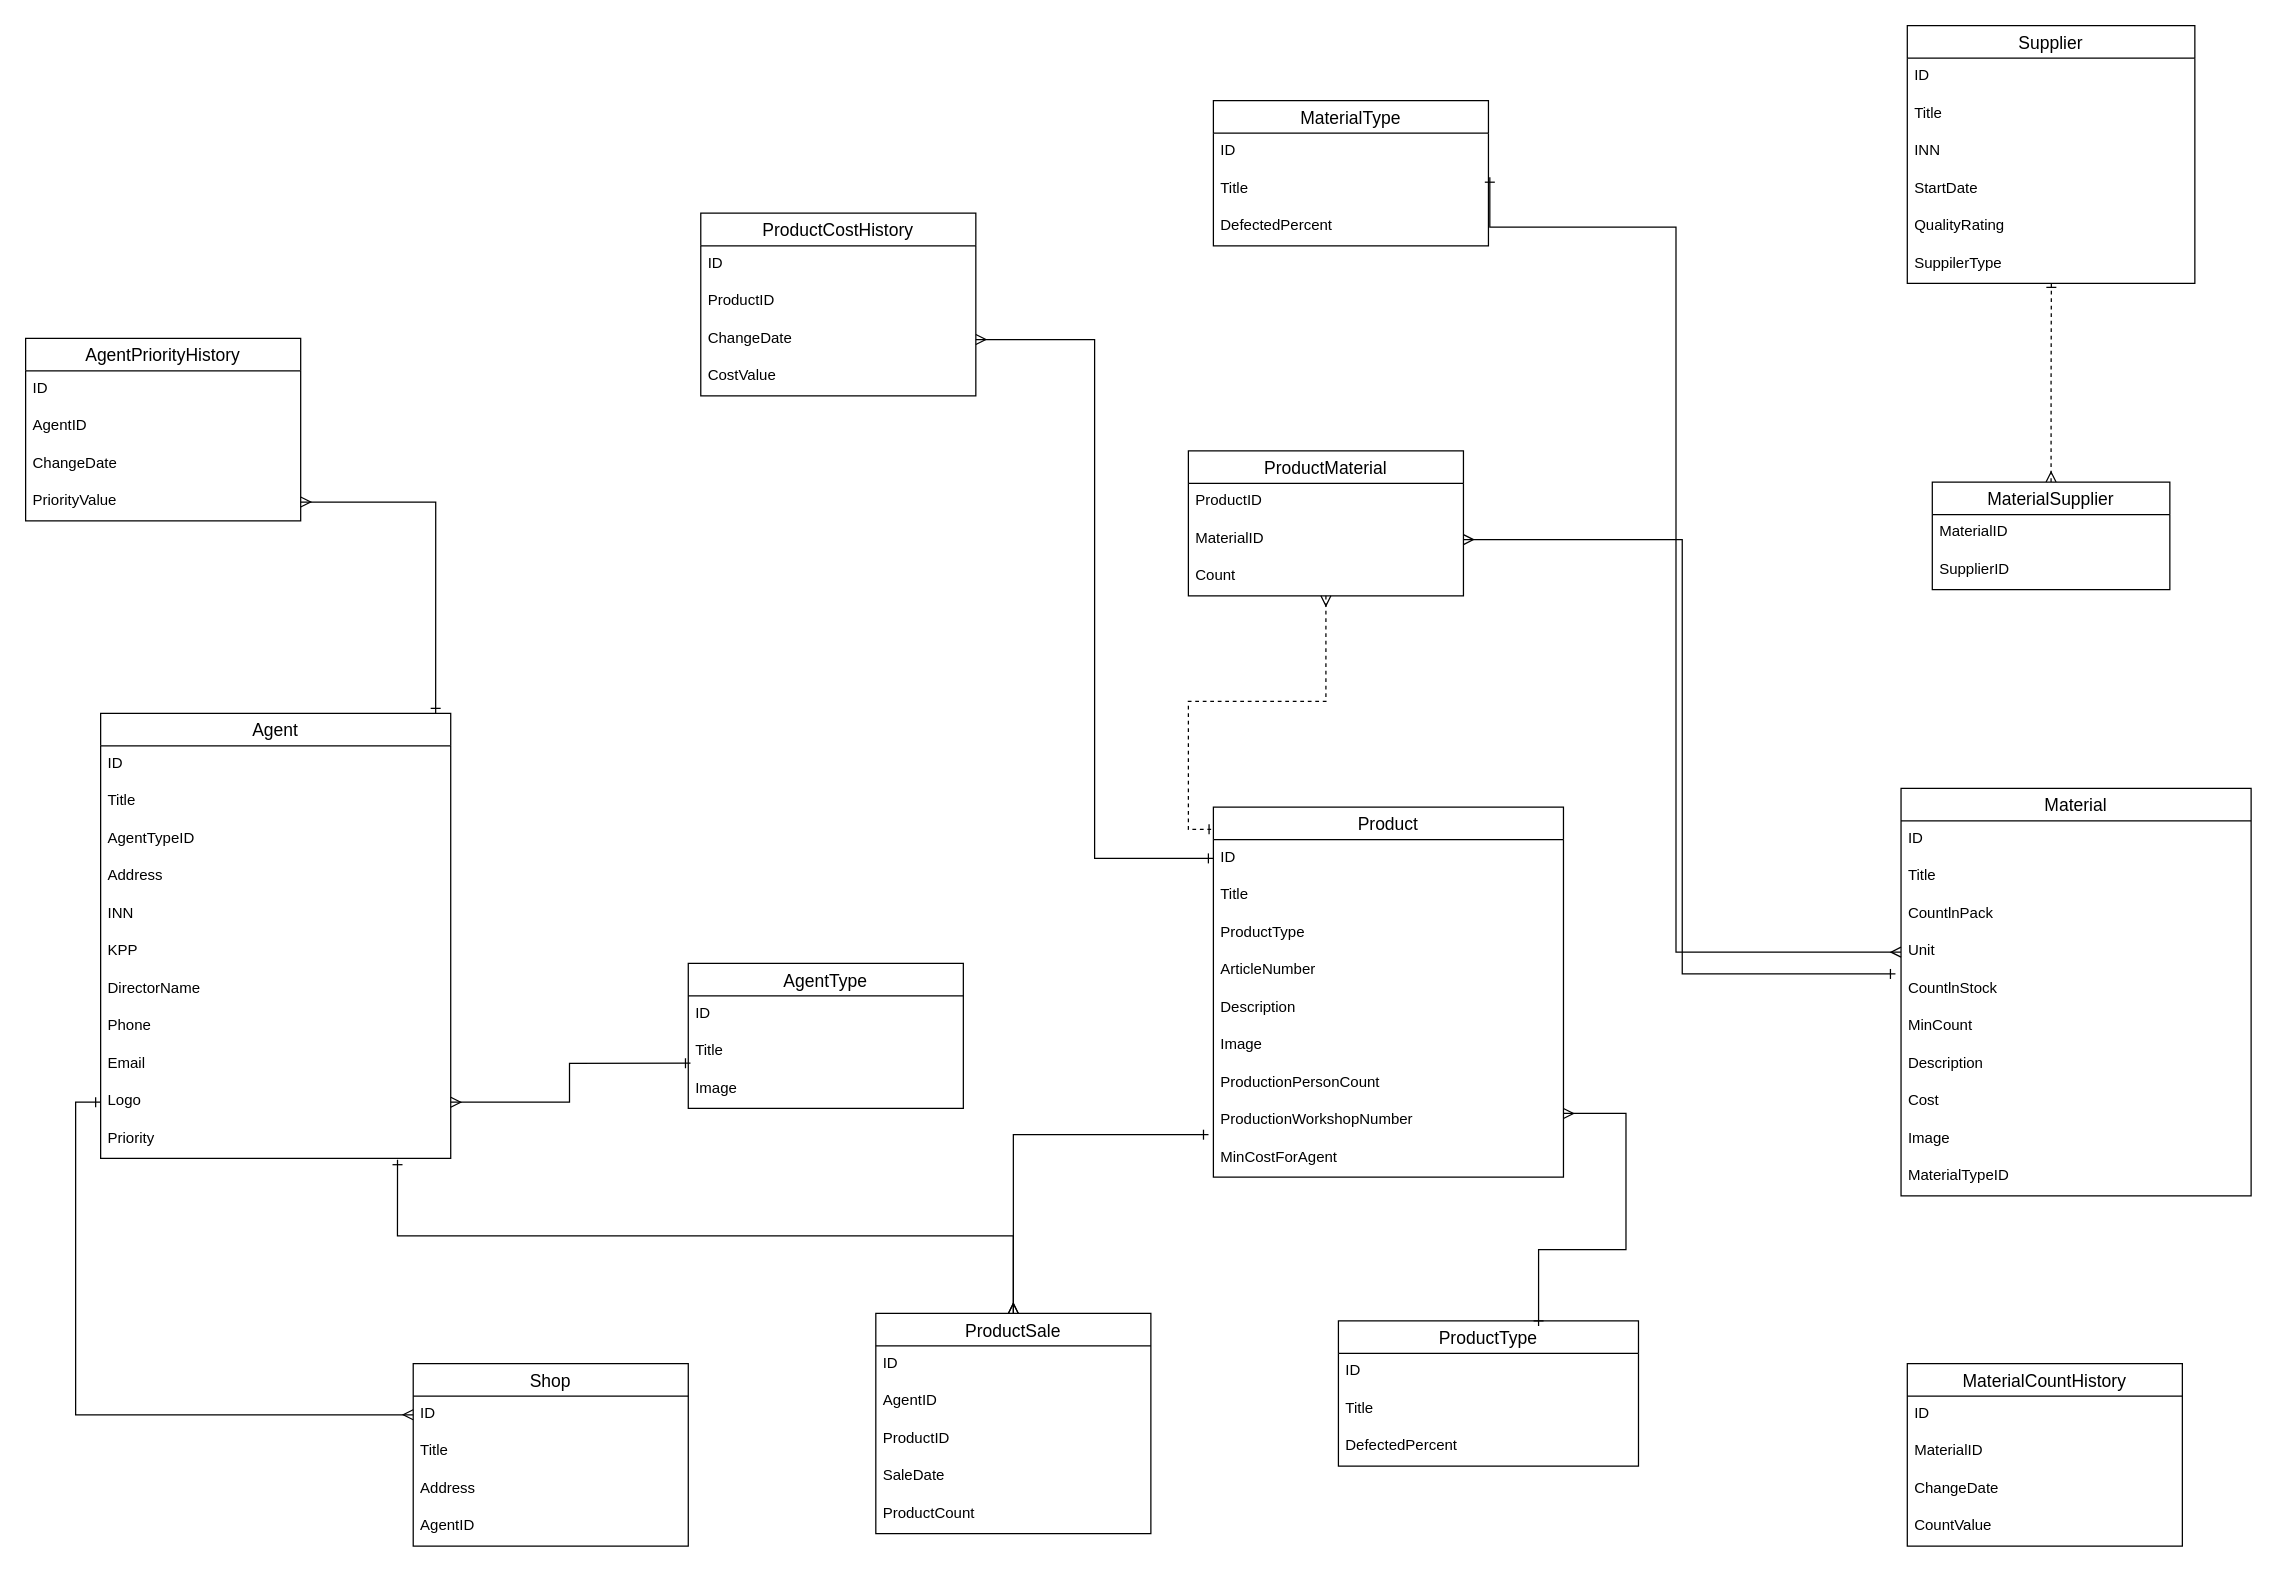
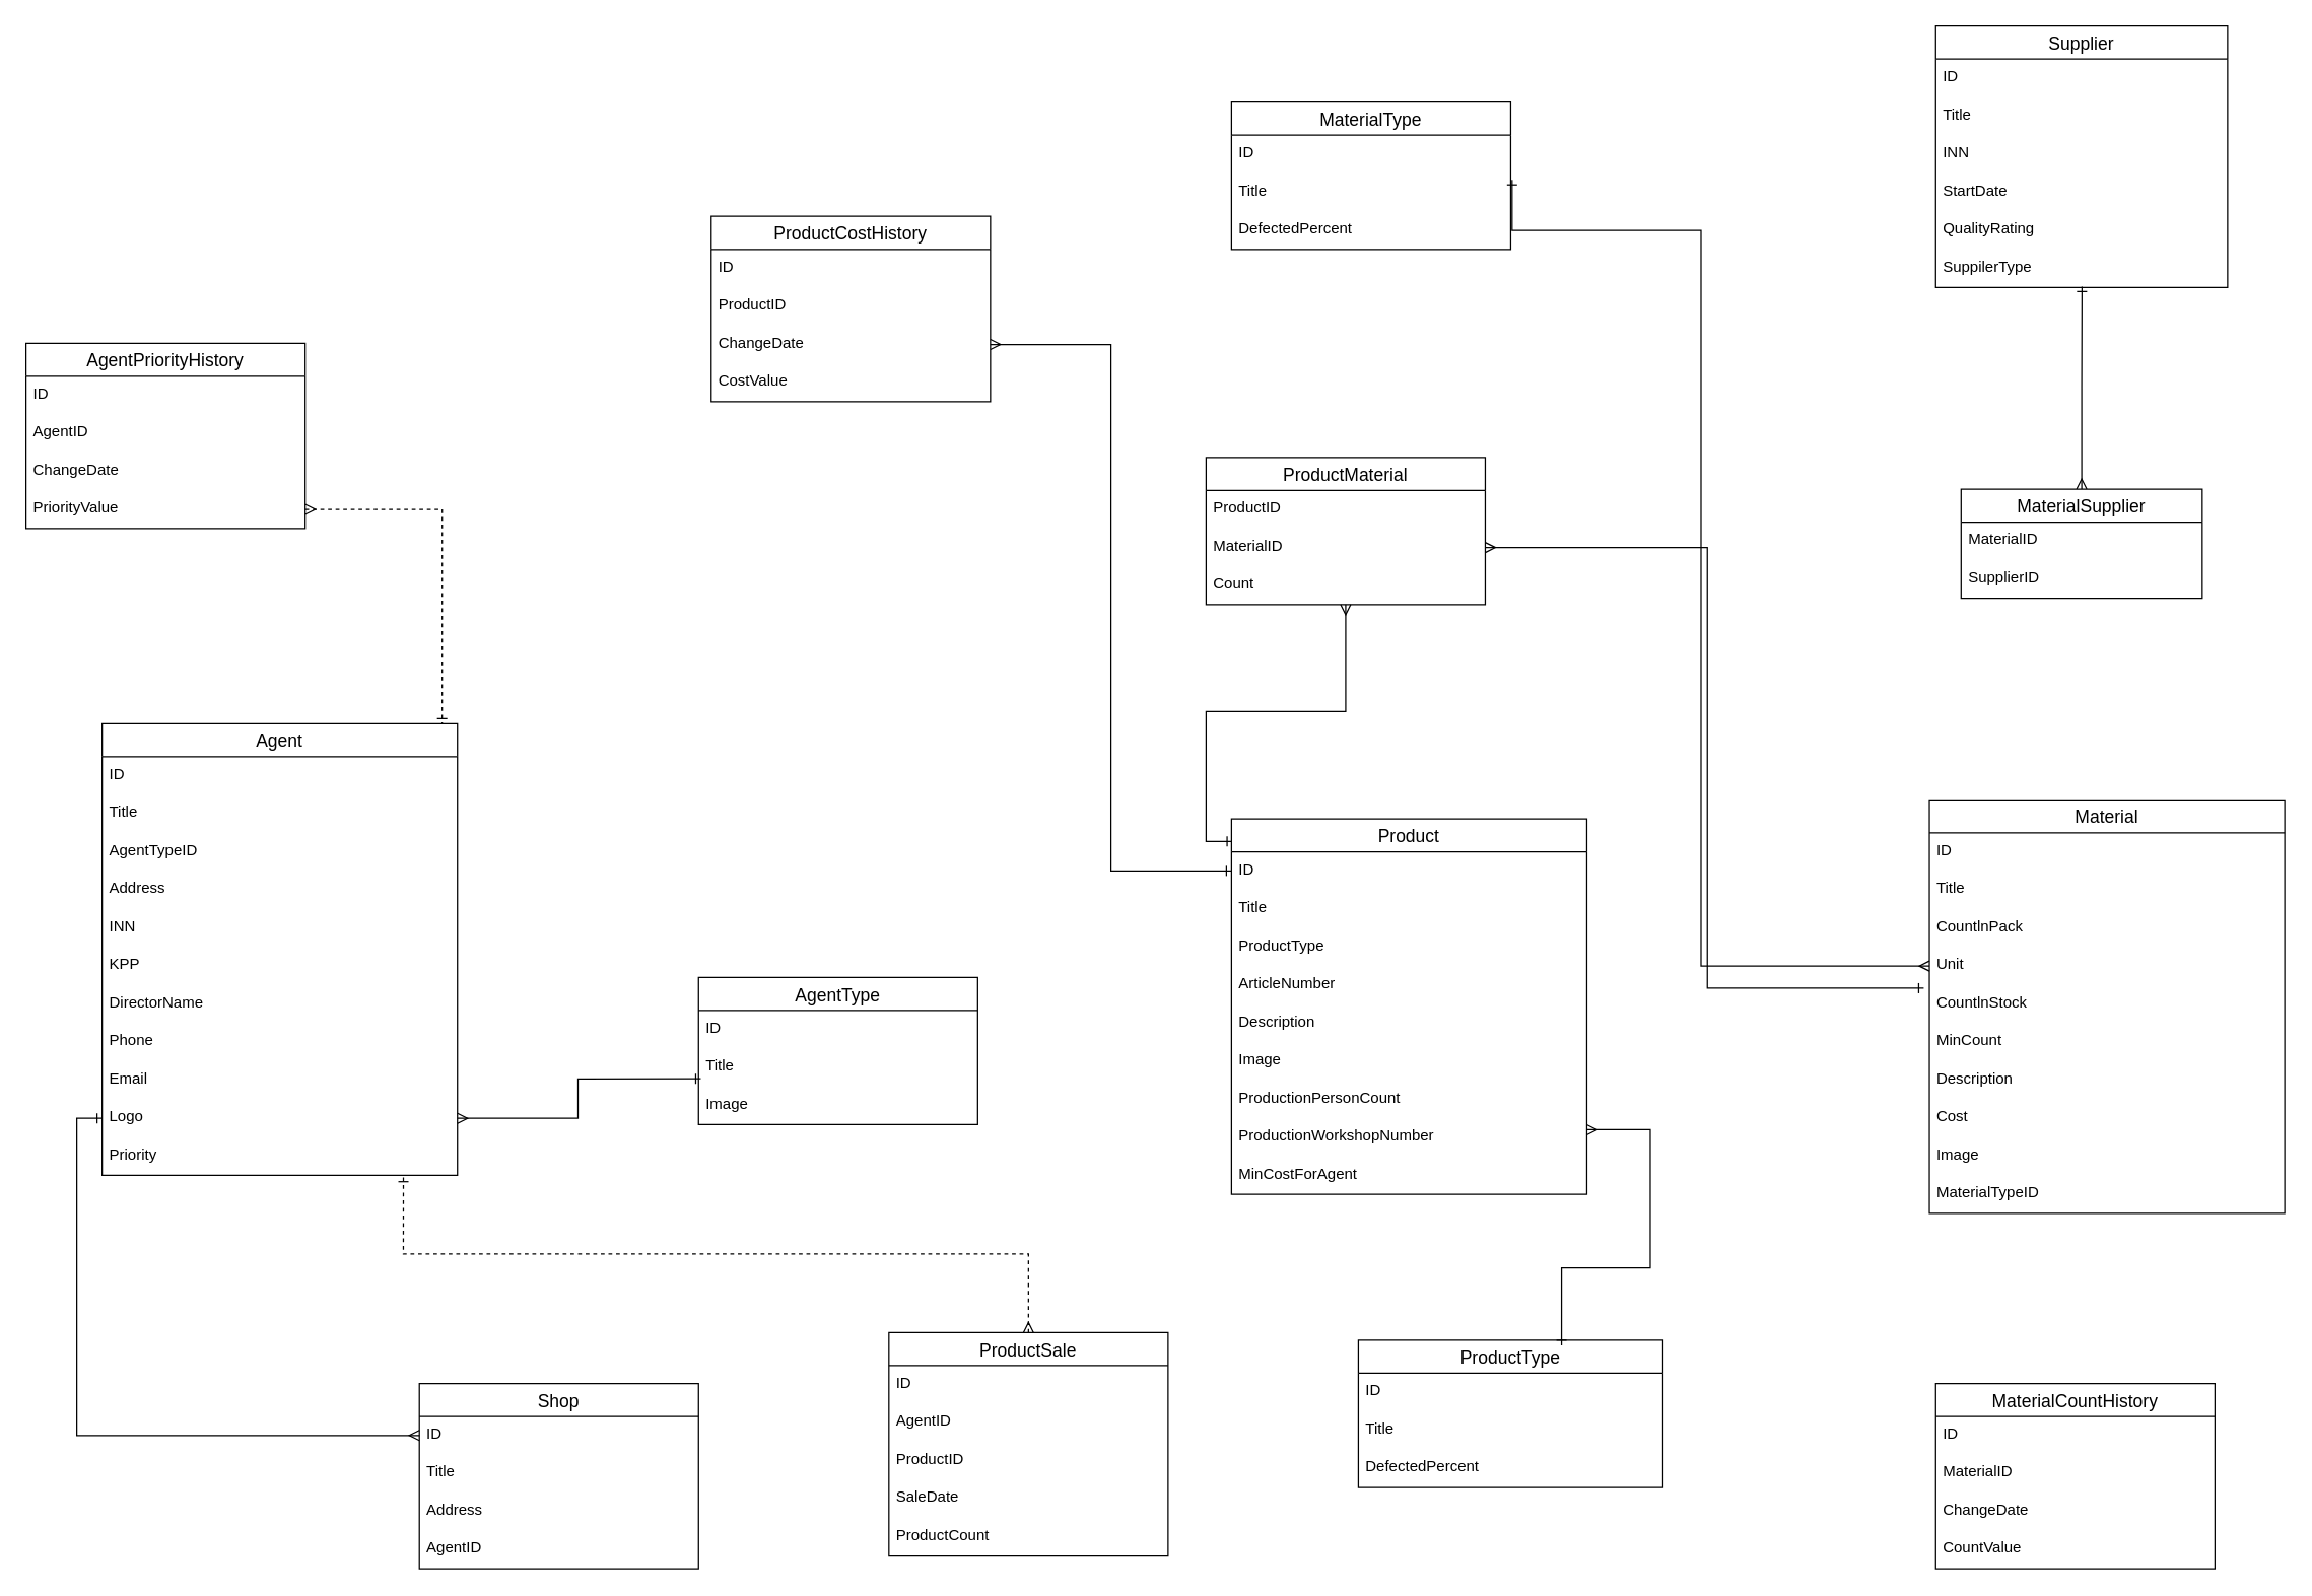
- <mxCell id="13" style="edgeStyle=orthogonalEdgeStyle;rounded=0;orthogonalLoop=1;jettySize=auto;html=1;entryX=0.501;entryY=0.977;entryDx=0;entryDy=0;entryPerimeter=0;startArrow=ERmany;startFill=0;endArrow=ERone;endFill=0;dashed=1;" parent="1" source="14" target="12" edge="1"><mxGeometry relative="1" as="geometry" /></mxCell>
+ <mxCell id="13" style="edgeStyle=orthogonalEdgeStyle;rounded=0;orthogonalLoop=1;jettySize=auto;html=1;entryX=0.501;entryY=0.977;entryDx=0;entryDy=0;entryPerimeter=0;startArrow=ERmany;startFill=0;endArrow=ERone;endFill=0;" parent="1" source="14" target="12" edge="1"><mxGeometry relative="1" as="geometry" /></mxCell>
- <mxCell id="91" style="edgeStyle=orthogonalEdgeStyle;rounded=0;orthogonalLoop=1;jettySize=auto;html=1;entryX=0.957;entryY=0;entryDx=0;entryDy=0;entryPerimeter=0;startArrow=ERmany;startFill=0;endArrow=ERone;endFill=0;" parent="1" source="78" target="79" edge="1"><mxGeometry relative="1" as="geometry" /></mxCell>
+ <mxCell id="91" style="edgeStyle=orthogonalEdgeStyle;rounded=0;orthogonalLoop=1;jettySize=auto;html=1;entryX=0.957;entryY=0;entryDx=0;entryDy=0;entryPerimeter=0;startArrow=ERmany;startFill=0;endArrow=ERone;endFill=0;dashed=1;" parent="1" source="78" target="79" edge="1"><mxGeometry relative="1" as="geometry" /></mxCell>
- <mxCell id="37" style="edgeStyle=orthogonalEdgeStyle;rounded=0;orthogonalLoop=1;jettySize=auto;html=1;entryX=0.002;entryY=0.06;entryDx=0;entryDy=0;entryPerimeter=0;startArrow=ERmany;startFill=0;endArrow=ERone;endFill=0;dashed=1;" parent="1" source="38" target="42" edge="1"><mxGeometry relative="1" as="geometry" /></mxCell>
+ <mxCell id="37" style="edgeStyle=orthogonalEdgeStyle;rounded=0;orthogonalLoop=1;jettySize=auto;html=1;entryX=0.002;entryY=0.06;entryDx=0;entryDy=0;entryPerimeter=0;startArrow=ERmany;startFill=0;endArrow=ERone;endFill=0;" parent="1" source="38" target="42" edge="1"><mxGeometry relative="1" as="geometry" /></mxCell>
- <mxCell id="57" style="edgeStyle=orthogonalEdgeStyle;rounded=0;orthogonalLoop=1;jettySize=auto;html=1;entryX=-0.014;entryY=0.867;entryDx=0;entryDy=0;entryPerimeter=0;startArrow=ERmany;startFill=0;endArrow=ERone;endFill=0;" parent="1" source="58" target="50" edge="1"><mxGeometry relative="1" as="geometry" /></mxCell>
- <mxCell id="56" style="edgeStyle=orthogonalEdgeStyle;rounded=0;orthogonalLoop=1;jettySize=auto;html=1;entryX=0.848;entryY=1.033;entryDx=0;entryDy=0;entryPerimeter=0;startArrow=ERmany;startFill=0;endArrow=ERone;endFill=0;" parent="1" source="58" target="90" edge="1"><mxGeometry relative="1" as="geometry" /></mxCell>
+ <mxCell id="56" style="edgeStyle=orthogonalEdgeStyle;rounded=0;orthogonalLoop=1;jettySize=auto;html=1;entryX=0.848;entryY=1.033;entryDx=0;entryDy=0;entryPerimeter=0;startArrow=ERmany;startFill=0;endArrow=ERone;endFill=0;dashed=1;" parent="1" source="58" target="90" edge="1"><mxGeometry relative="1" as="geometry" /></mxCell>
